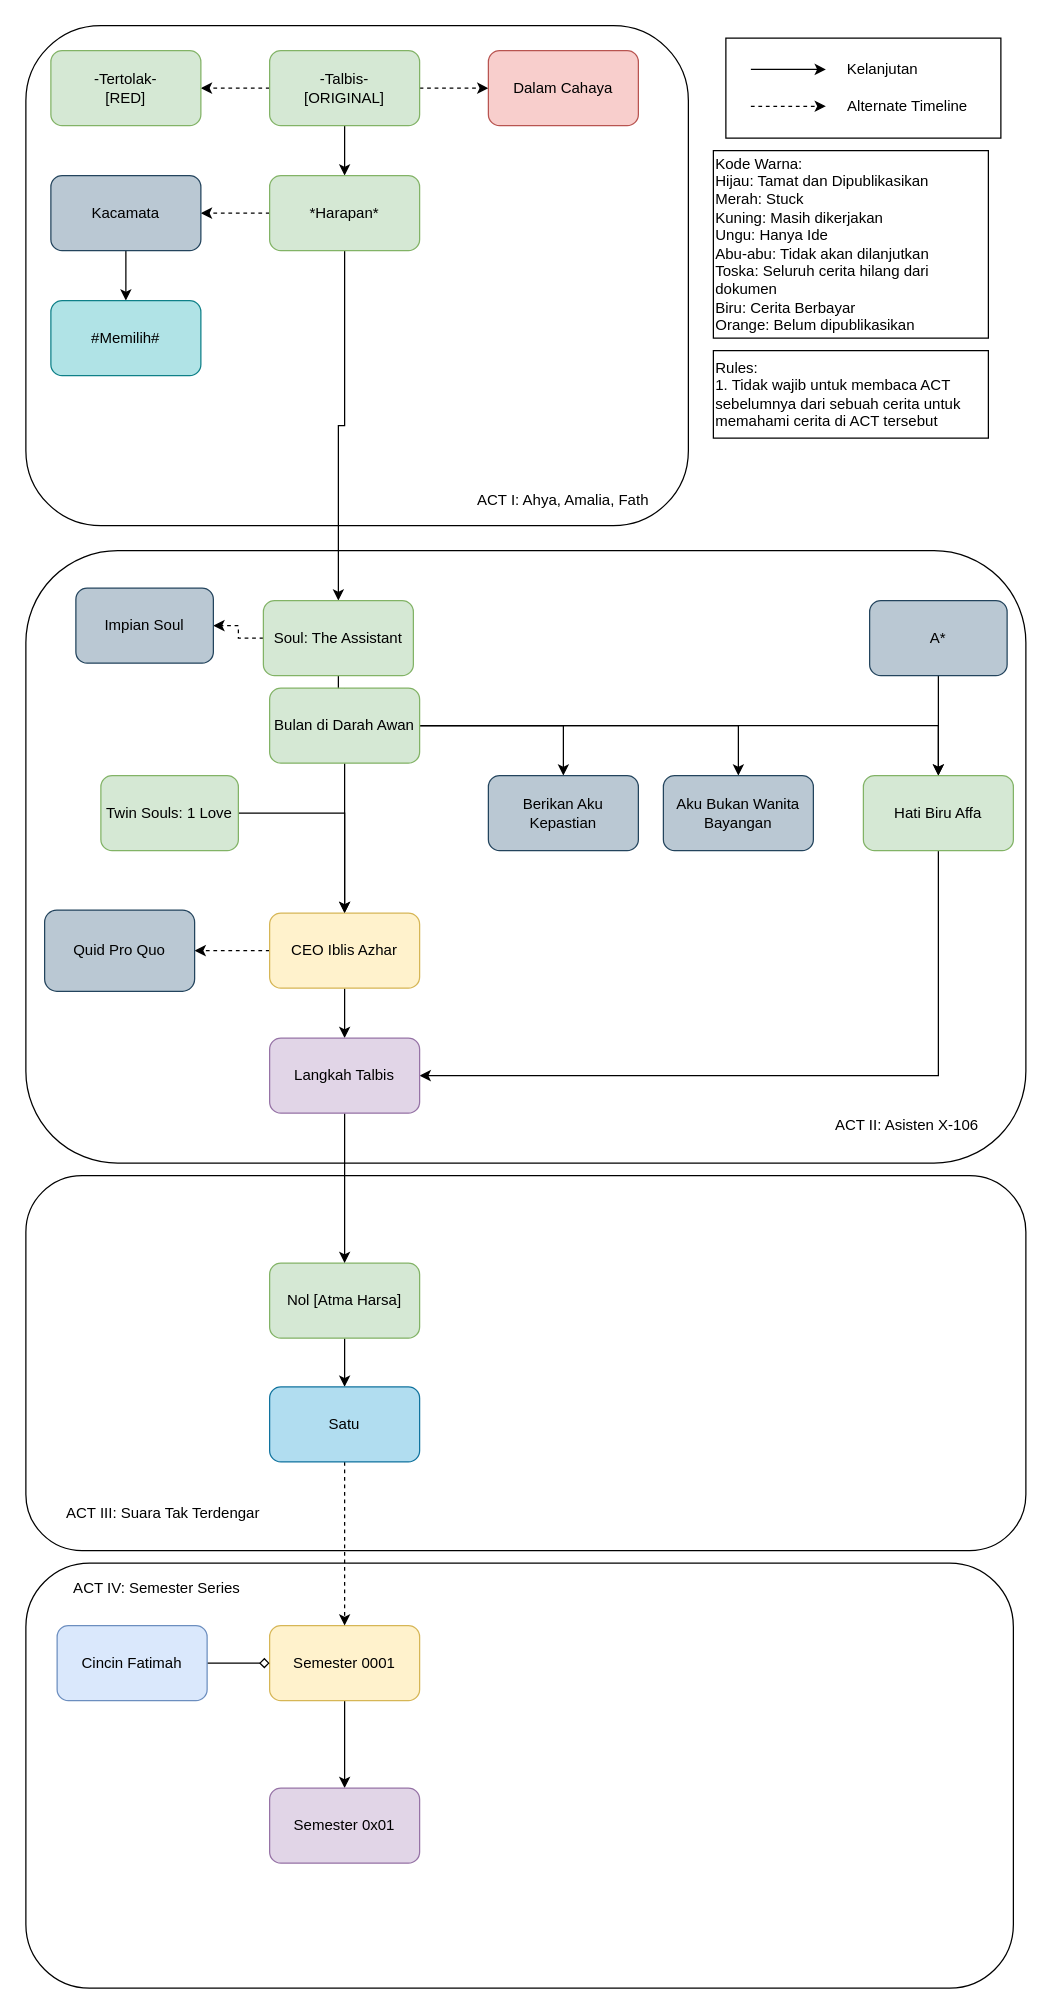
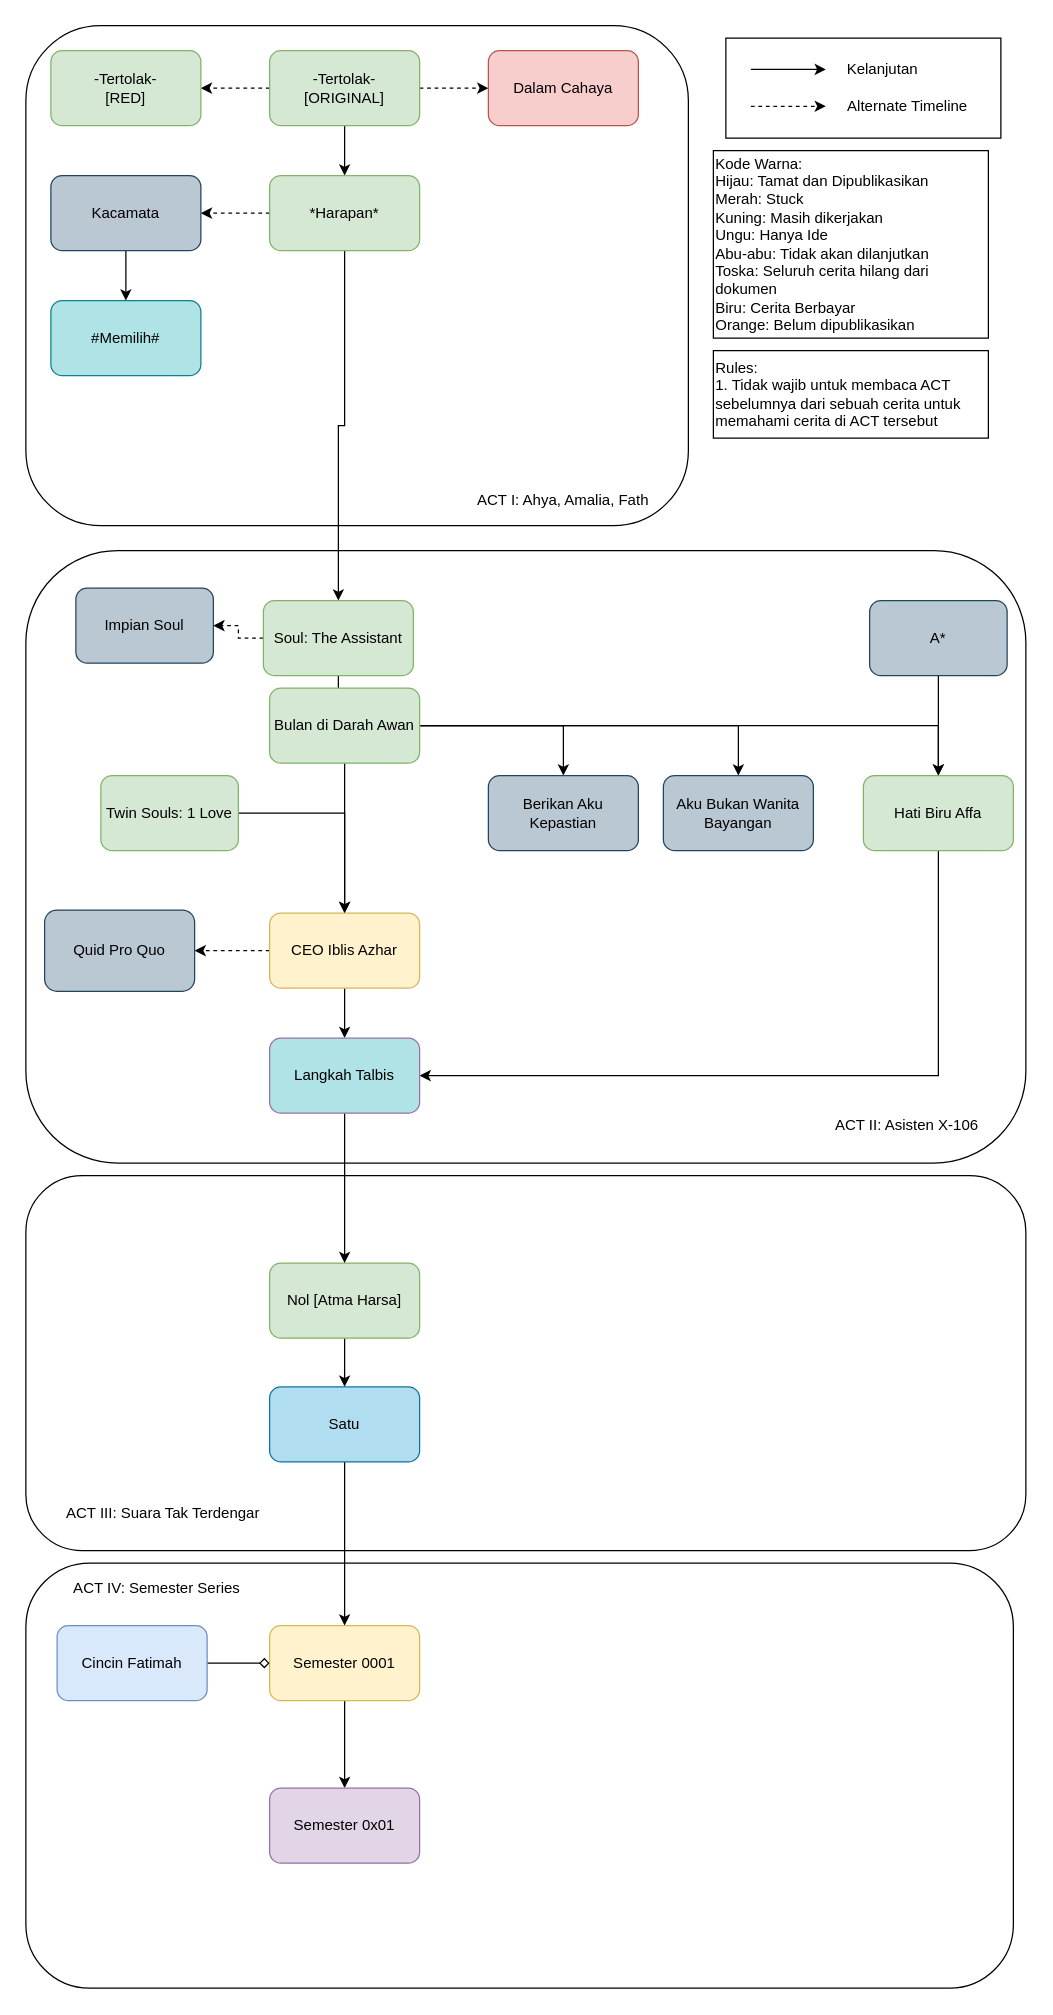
- <mxCell id="9" value="-Talbis-&lt;br&gt;[ORIGINAL]" style="rounded=1;whiteSpace=wrap;html=1;fillColor=#d5e8d4;strokeColor=#82b366;" vertex="1" parent="1"><mxGeometry x="215" y="40" width="120" height="60" as="geometry" /></mxCell>
+ <mxCell id="9" value="-Tertolak-&lt;br&gt;[ORIGINAL]" style="rounded=1;whiteSpace=wrap;html=1;fillColor=#d5e8d4;strokeColor=#82b366;" vertex="1" parent="1"><mxGeometry x="215" y="40" width="120" height="60" as="geometry" /></mxCell>
- <mxCell id="55" value="Langkah Talbis" style="rounded=1;whiteSpace=wrap;html=1;fillColor=#e1d5e7;strokeColor=#9673a6;" vertex="1" parent="1"><mxGeometry x="215" y="830" width="120" height="60" as="geometry" /></mxCell>
+ <mxCell id="55" value="Langkah Talbis" style="rounded=1;whiteSpace=wrap;html=1;fillColor=#b0e3e6;strokeColor=#9673a6;" vertex="1" parent="1"><mxGeometry x="215" y="830" width="120" height="60" as="geometry" /></mxCell>
- <mxCell id="36" style="edgeStyle=orthogonalEdgeStyle;rounded=0;orthogonalLoop=1;jettySize=auto;html=1;endArrow=classic;endFill=1;dashed=1;" edge="1" parent="1" source="37" target="34"><mxGeometry relative="1" as="geometry" /></mxCell>
+ <mxCell id="36" style="edgeStyle=orthogonalEdgeStyle;rounded=0;orthogonalLoop=1;jettySize=auto;html=1;endArrow=classic;endFill=1;" edge="1" parent="1" source="37" target="34"><mxGeometry relative="1" as="geometry" /></mxCell>
